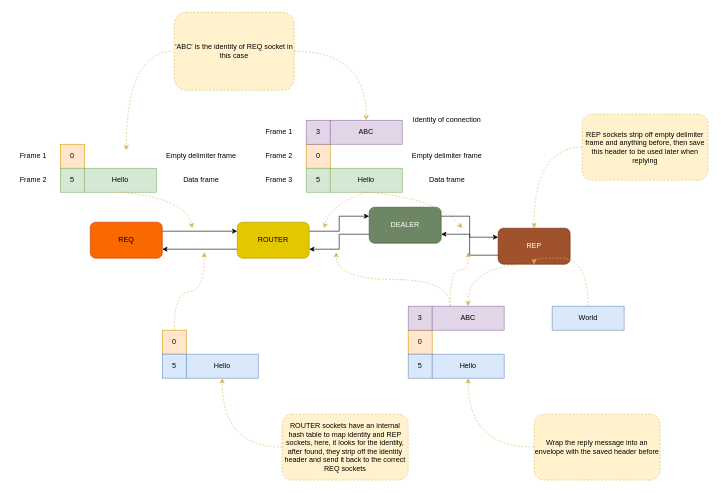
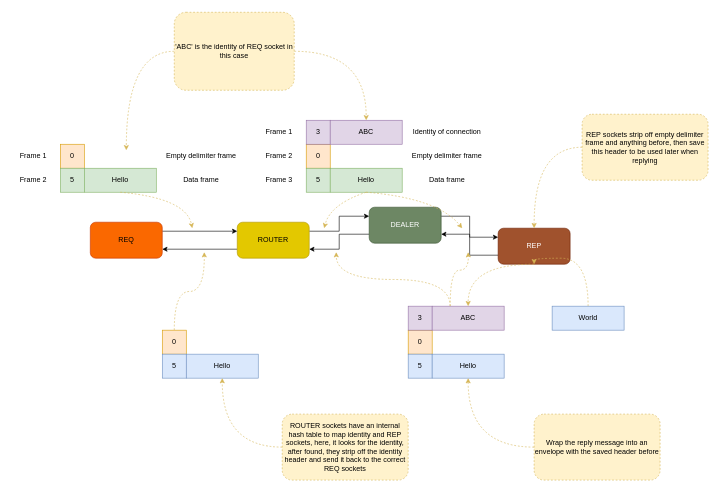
- <mxCell id="30" value="Identity of connection" style="text;html=1;align=center;verticalAlign=middle;whiteSpace=wrap;rounded=0;" vertex="1" parent="1"><mxGeometry x="680" y="185" width="130" height="30" as="geometry" /></mxCell>
+ <mxCell id="30" value="Identity of connection" style="text;html=1;align=center;verticalAlign=middle;whiteSpace=wrap;rounded=0;" vertex="1" parent="1"><mxGeometry x="680" y="205" width="130" height="30" as="geometry" /></mxCell>
